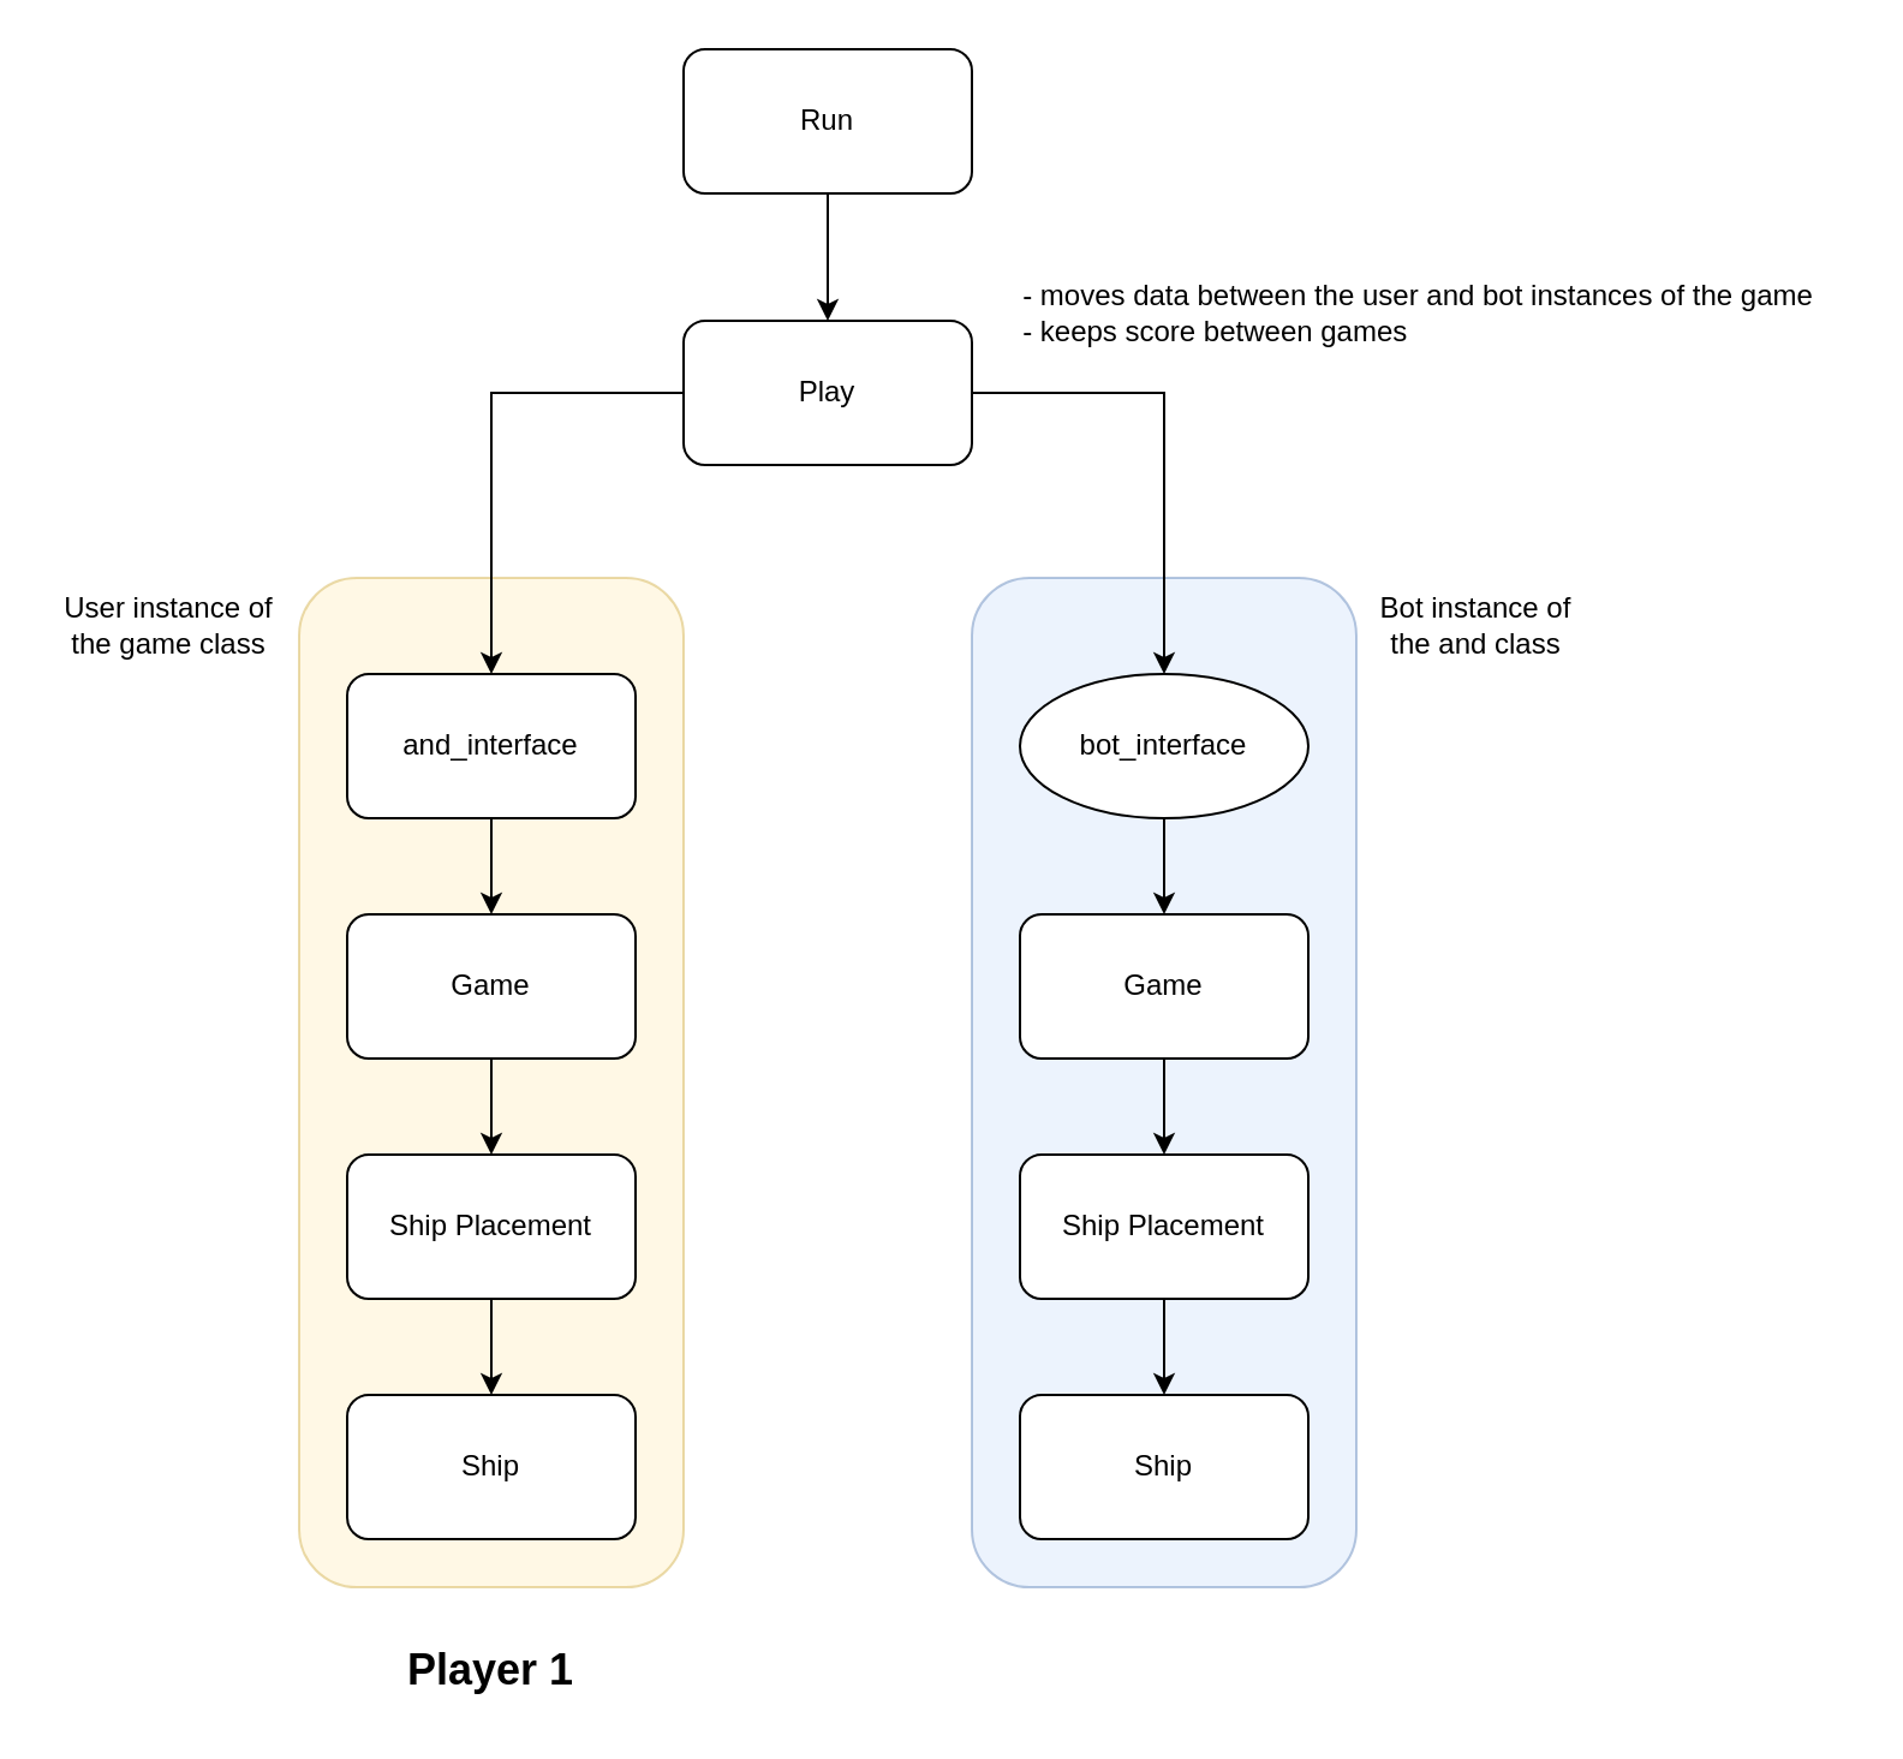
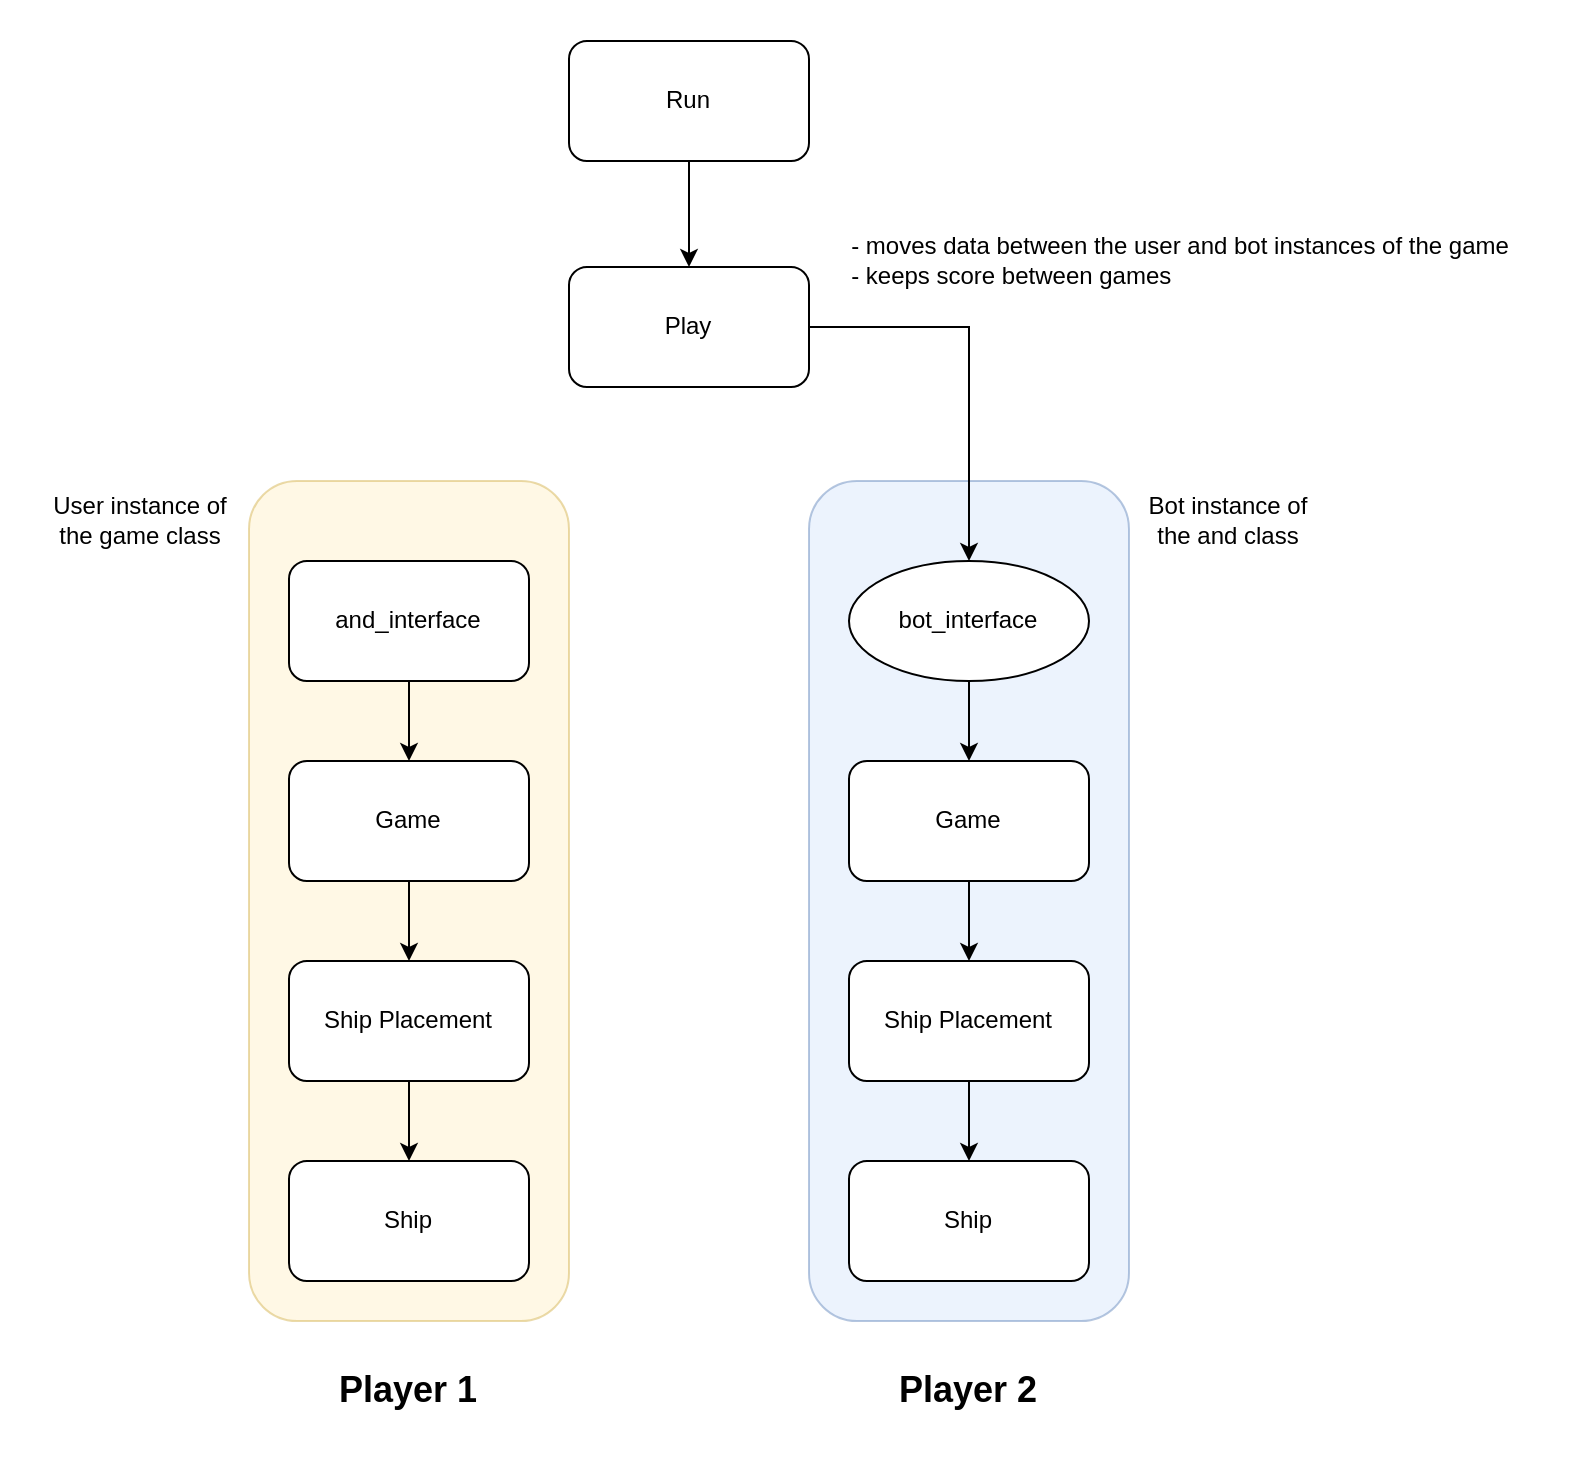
- <mxCell id="21" style="edgeStyle=orthogonalEdgeStyle;rounded=0;orthogonalLoop=1;jettySize=auto;html=1;" edge="1" parent="1" source="22" target="12"><mxGeometry relative="1" as="geometry" /></mxCell>
+ <mxCell id="26" value="&lt;b&gt;&lt;font style=&quot;font-size: 18px;&quot;&gt;Player 2&lt;/font&gt;&lt;/b&gt;" style="text;html=1;strokeColor=none;fillColor=none;align=center;verticalAlign=middle;whiteSpace=wrap;rounded=0;" vertex="1" parent="1"><mxGeometry x="441" y="680" width="86" height="30" as="geometry" /></mxCell>
